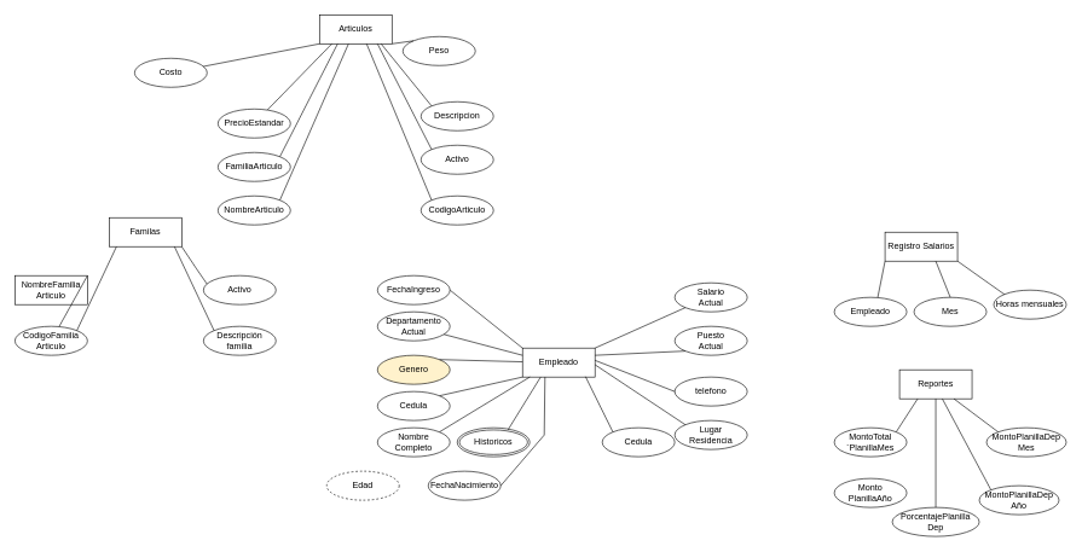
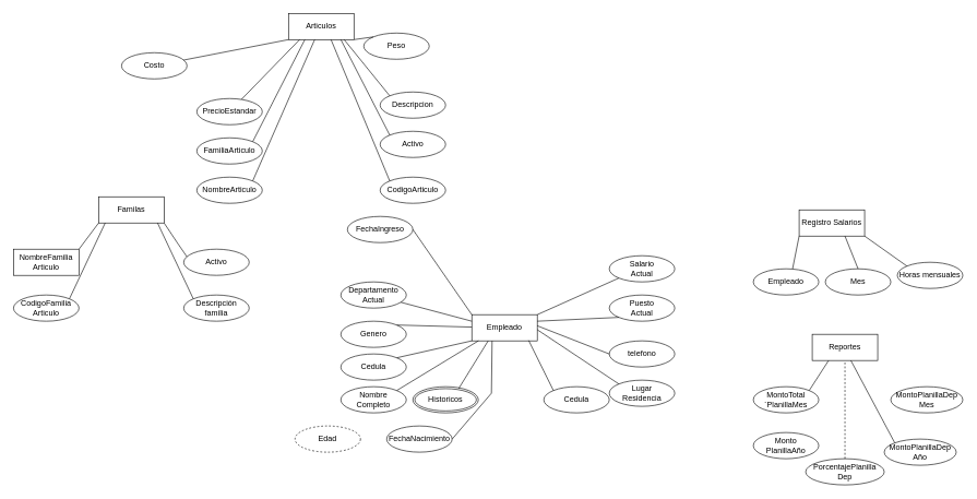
- <mxCell id="12" value="FechaIngreso" style="ellipse;whiteSpace=wrap;html=1;align=center;" vertex="1" parent="1"><mxGeometry x="520" y="380" width="100" height="40" as="geometry" /></mxCell>
+ <mxCell id="12" value="FechaIngreso" style="ellipse;whiteSpace=wrap;html=1;align=center;" vertex="1" parent="1"><mxGeometry x="530" y="330" width="100" height="40" as="geometry" /></mxCell>
- <mxCell id="50" value="" style="endArrow=none;html=1;rounded=0;exitX=1;exitY=0;exitDx=0;exitDy=0;" edge="1" parent="1" source="46" target="47"><mxGeometry relative="1" as="geometry"><mxPoint x="130" y="370" as="sourcePoint" /><mxPoint x="230" y="450" as="targetPoint" /></mxGeometry></mxCell>
+ <mxCell id="50" value="" style="endArrow=none;html=1;rounded=0;entryX=0;entryY=1;entryDx=0;entryDy=0;exitX=1;exitY=0;exitDx=0;exitDy=0;" edge="1" parent="1" source="46" target="45"><mxGeometry relative="1" as="geometry"><mxPoint x="130" y="370" as="sourcePoint" /><mxPoint x="230" y="450" as="targetPoint" /></mxGeometry></mxCell>
- <mxCell id="6" value="Genero" style="ellipse;whiteSpace=wrap;html=1;align=center;fillColor=#fff2cc;" vertex="1" parent="1"><mxGeometry x="520" y="490" width="100" height="40" as="geometry" /></mxCell>
+ <mxCell id="6" value="Genero" style="ellipse;whiteSpace=wrap;html=1;align=center;" vertex="1" parent="1"><mxGeometry x="520" y="490" width="100" height="40" as="geometry" /></mxCell>
- <mxCell id="42" value="" style="endArrow=none;html=1;rounded=0;entryX=0.75;entryY=1;entryDx=0;entryDy=0;exitX=0;exitY=0;exitDx=0;exitDy=0;" edge="1" parent="1" source="38" target="35"><mxGeometry relative="1" as="geometry"><mxPoint x="1300" y="710" as="sourcePoint" /><mxPoint x="1300" y="560" as="targetPoint" /></mxGeometry></mxCell>
- <mxCell id="41" value="" style="endArrow=none;html=1;rounded=0;entryX=0.5;entryY=1;entryDx=0;entryDy=0;exitX=0.5;exitY=0;exitDx=0;exitDy=0;" edge="1" parent="1" source="40" target="35"><mxGeometry relative="1" as="geometry"><mxPoint x="1294.9" y="700" as="sourcePoint" /><mxPoint x="1285.1" y="553.6" as="targetPoint" /></mxGeometry></mxCell>
+ <mxCell id="41" value="" style="endArrow=none;html=1;rounded=0;entryX=0.5;entryY=1;entryDx=0;entryDy=0;exitX=0.5;exitY=0;exitDx=0;exitDy=0;dashed=1;" edge="1" parent="1" source="40" target="35"><mxGeometry relative="1" as="geometry"><mxPoint x="1294.9" y="700" as="sourcePoint" /><mxPoint x="1285.1" y="553.6" as="targetPoint" /></mxGeometry></mxCell>
